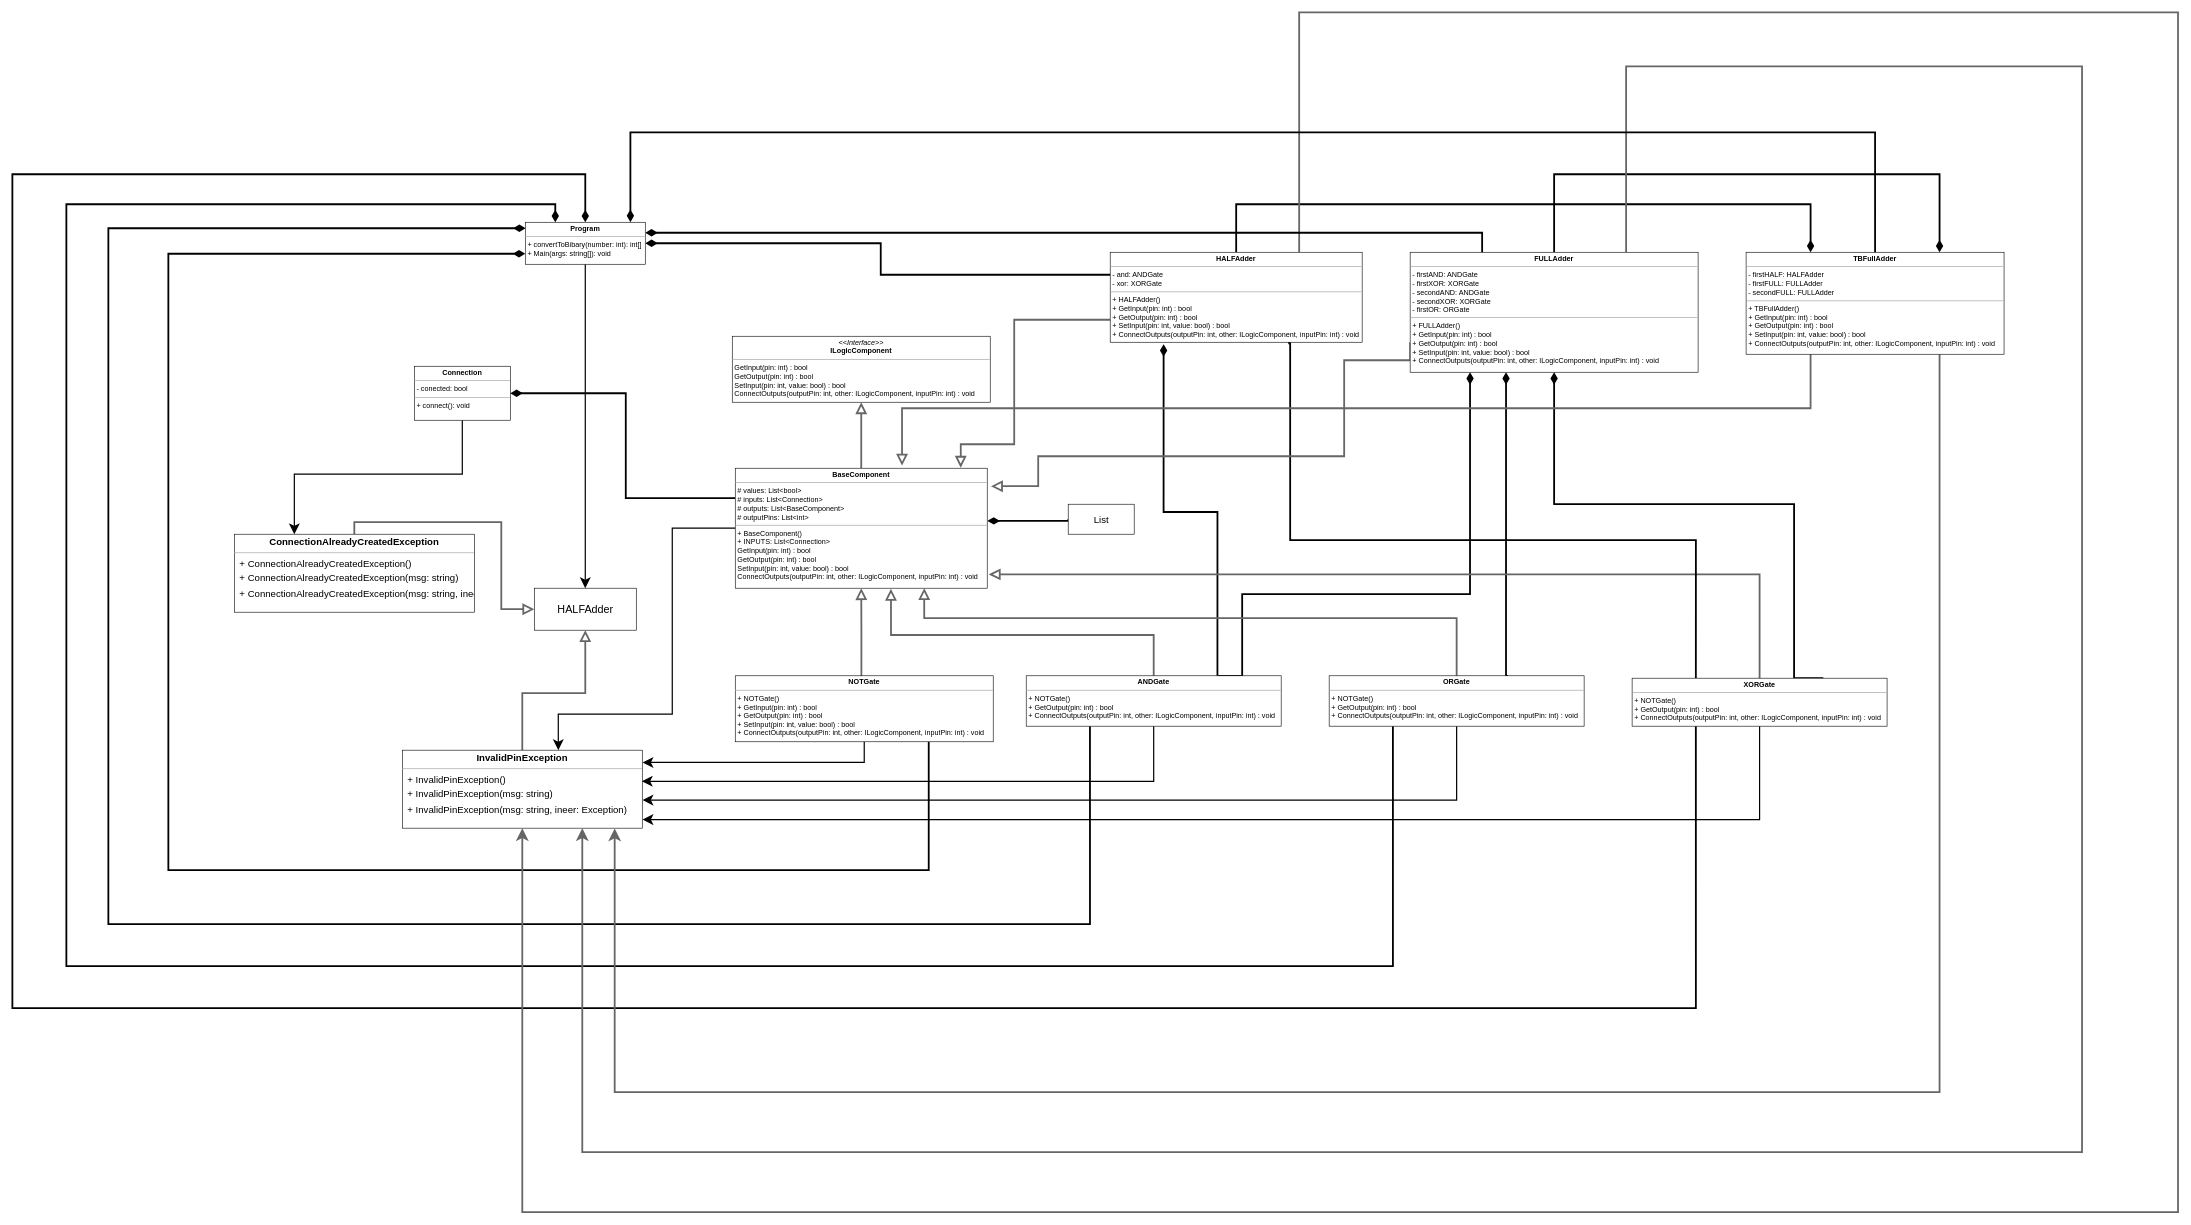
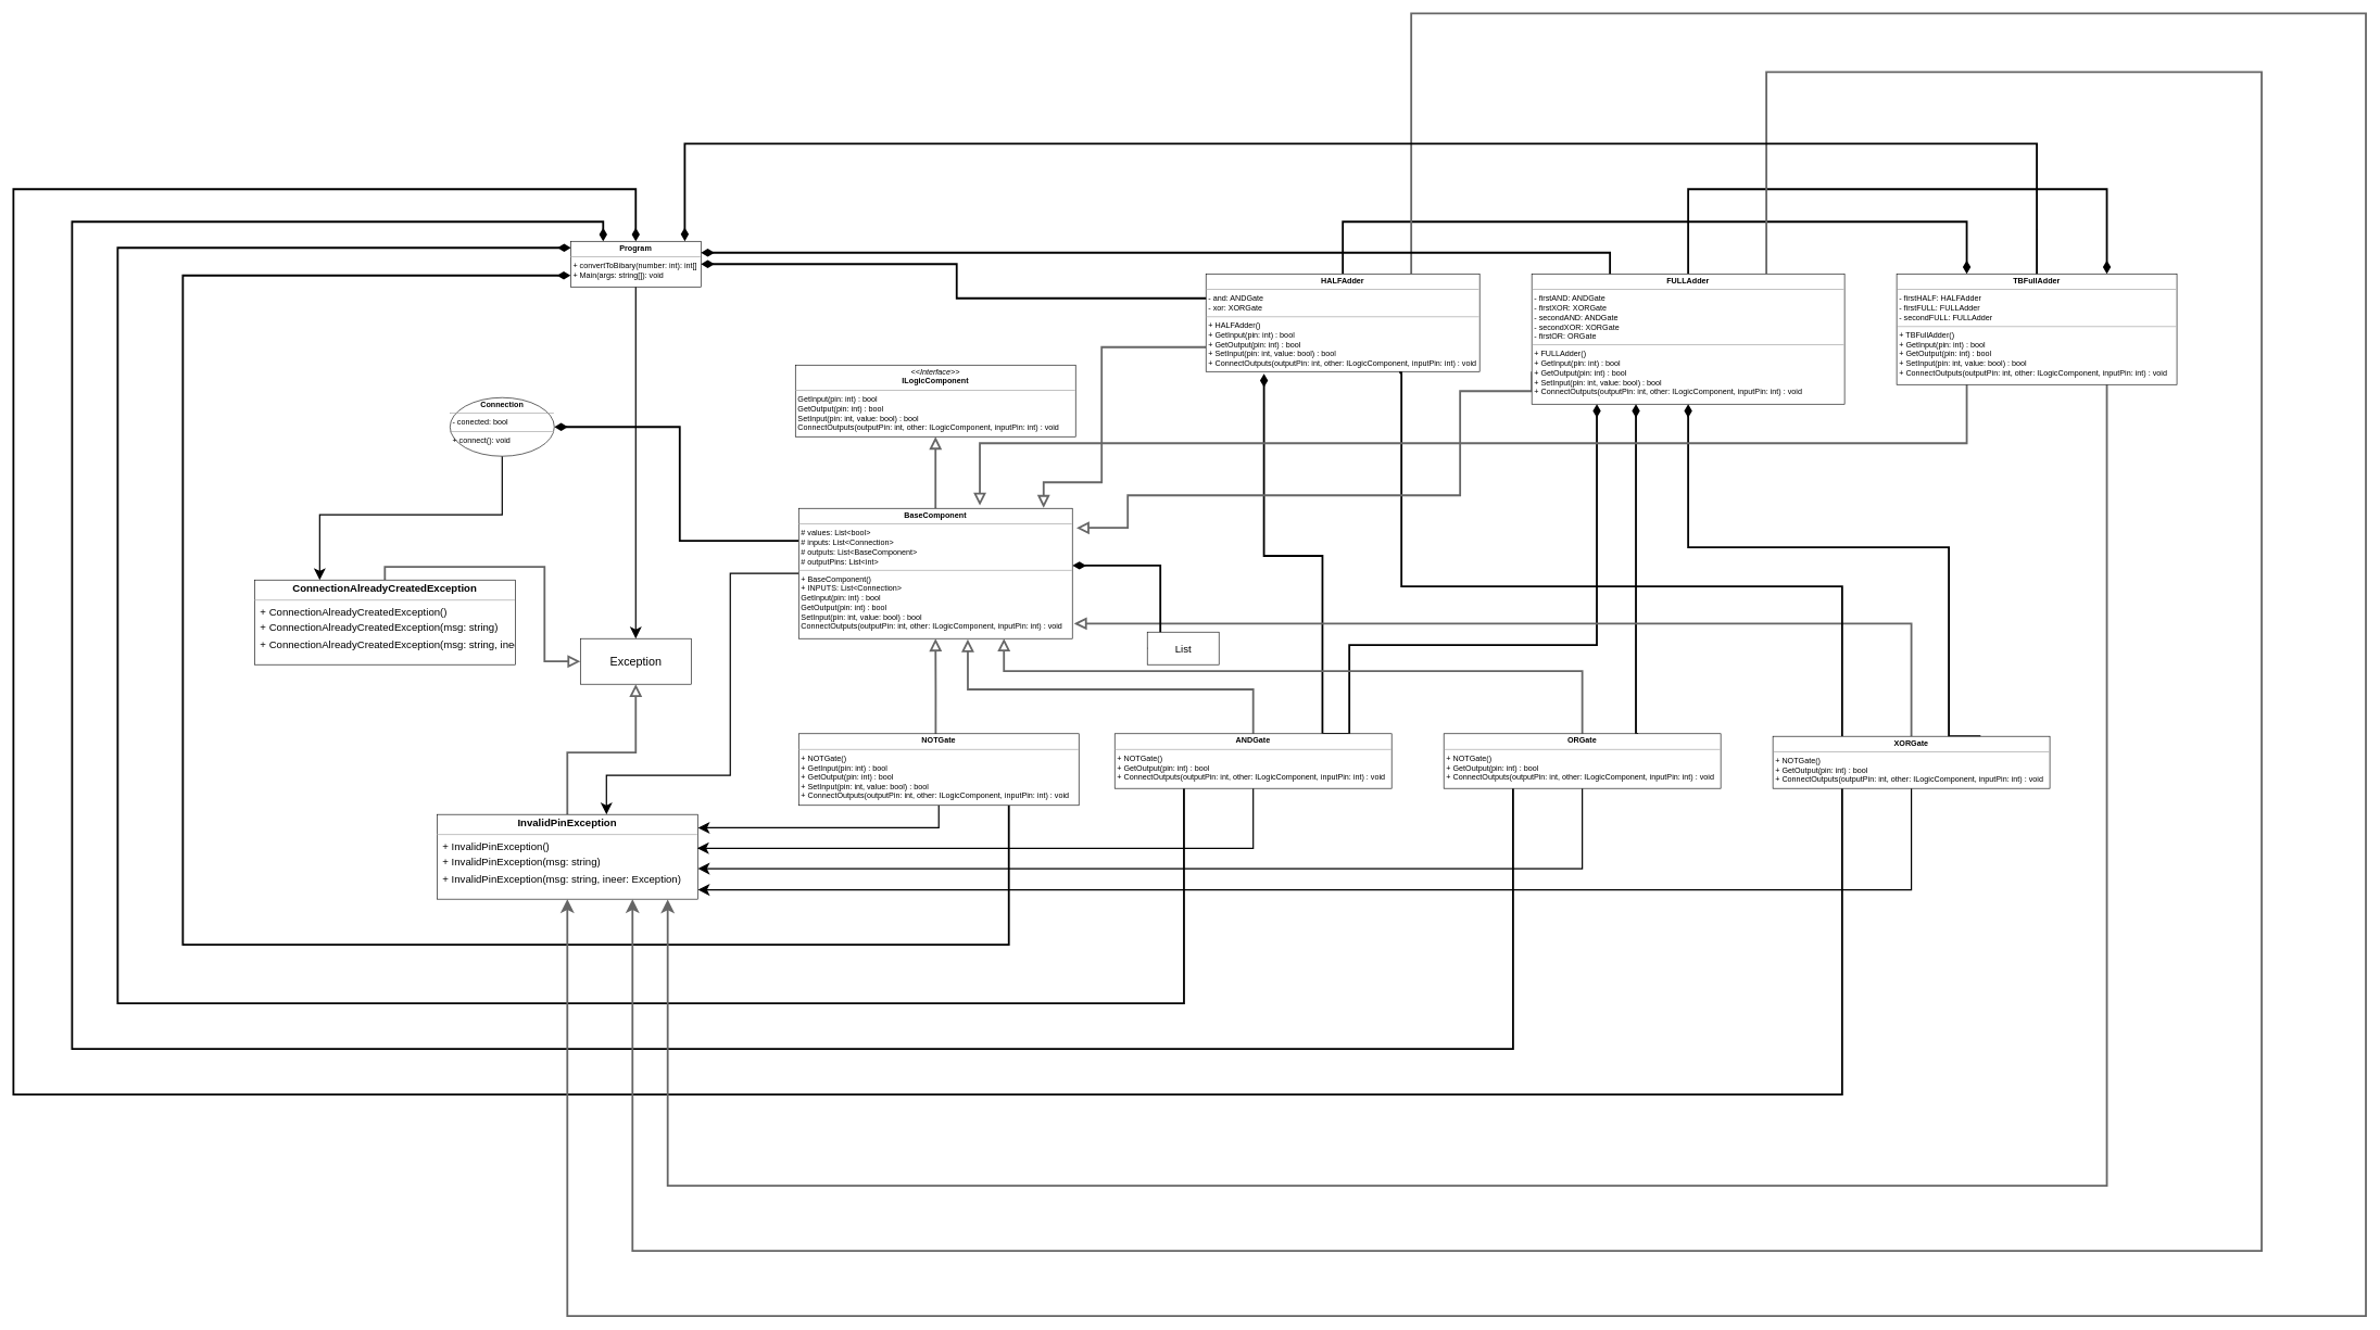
- <mxCell id="34" value="&lt;p style=&quot;margin: 0px ; margin-top: 4px ; text-align: center&quot;&gt;&lt;b&gt;Connection&lt;/b&gt;&lt;/p&gt;&lt;hr size=&quot;1&quot;&gt;&lt;p style=&quot;margin: 0px ; margin-left: 4px&quot;&gt;- conected: bool&lt;/p&gt;&lt;hr size=&quot;1&quot;&gt;&lt;p style=&quot;margin: 0px ; margin-left: 4px&quot;&gt;+ connect(): void&lt;/p&gt;" style="verticalAlign=top;align=left;overflow=fill;fontSize=12;fontFamily=Helvetica;html=1;" vertex="1" parent="1"><mxGeometry x="690" y="610" width="160" height="90" as="geometry" /></mxCell>
+ <mxCell id="34" value="&lt;p style=&quot;margin: 0px ; margin-top: 4px ; text-align: center&quot;&gt;&lt;b&gt;Connection&lt;/b&gt;&lt;/p&gt;&lt;hr size=&quot;1&quot;&gt;&lt;p style=&quot;margin: 0px ; margin-left: 4px&quot;&gt;- conected: bool&lt;/p&gt;&lt;hr size=&quot;1&quot;&gt;&lt;p style=&quot;margin: 0px ; margin-left: 4px&quot;&gt;+ connect(): void&lt;/p&gt;" style="ellipse;verticalAlign=top;align=left;overflow=fill;fontSize=12;fontFamily=Helvetica;html=1;" vertex="1" parent="1"><mxGeometry x="690" y="610" width="160" height="90" as="geometry" /></mxCell>
- <mxCell id="36" value="List" style="html=1;fontSize=16;" vertex="1" parent="1"><mxGeometry x="1780" y="840" width="110" height="50" as="geometry" /></mxCell>
+ <mxCell id="36" value="List" style="html=1;fontSize=16;" vertex="1" parent="1"><mxGeometry x="1760" y="970" width="110" height="50" as="geometry" /></mxCell>
- <mxCell id="7" value="&lt;font style=&quot;font-size: 18px&quot;&gt;HALFAdder&lt;/font&gt;" style="html=1;" vertex="1" parent="1"><mxGeometry x="890" y="980" width="170" height="70" as="geometry" /></mxCell>
+ <mxCell id="7" value="&lt;font style=&quot;font-size: 18px&quot;&gt;Exception&lt;/font&gt;" style="html=1;" vertex="1" parent="1"><mxGeometry x="890" y="980" width="170" height="70" as="geometry" /></mxCell>
